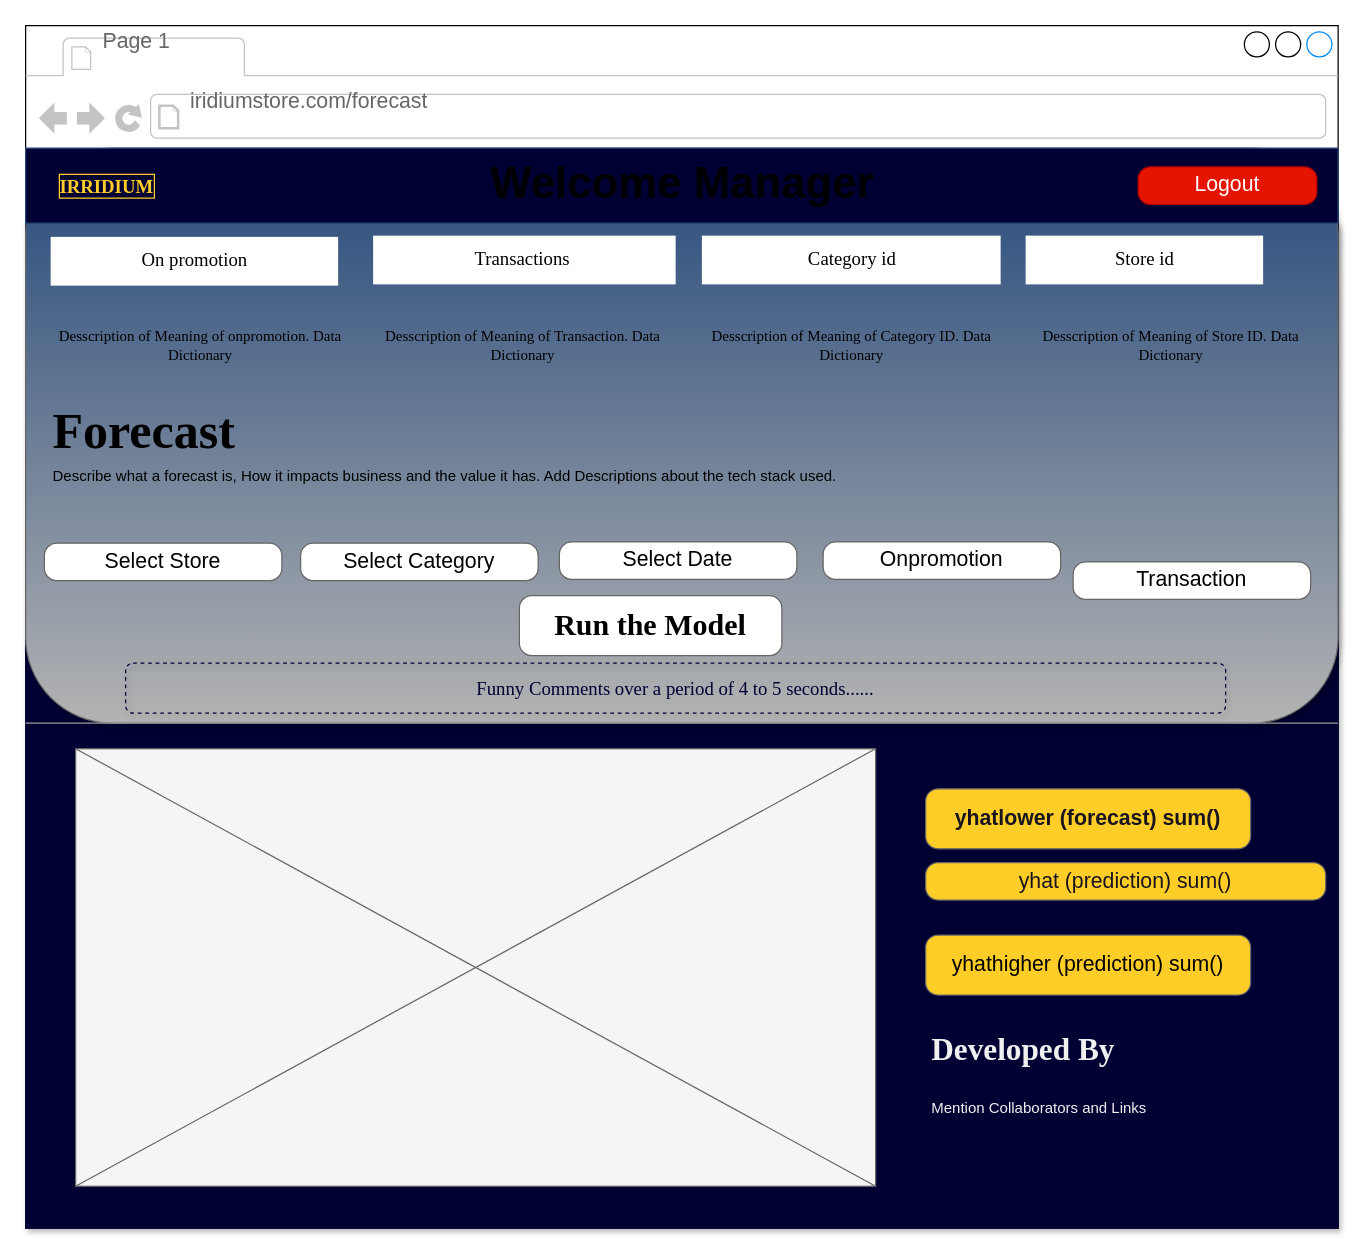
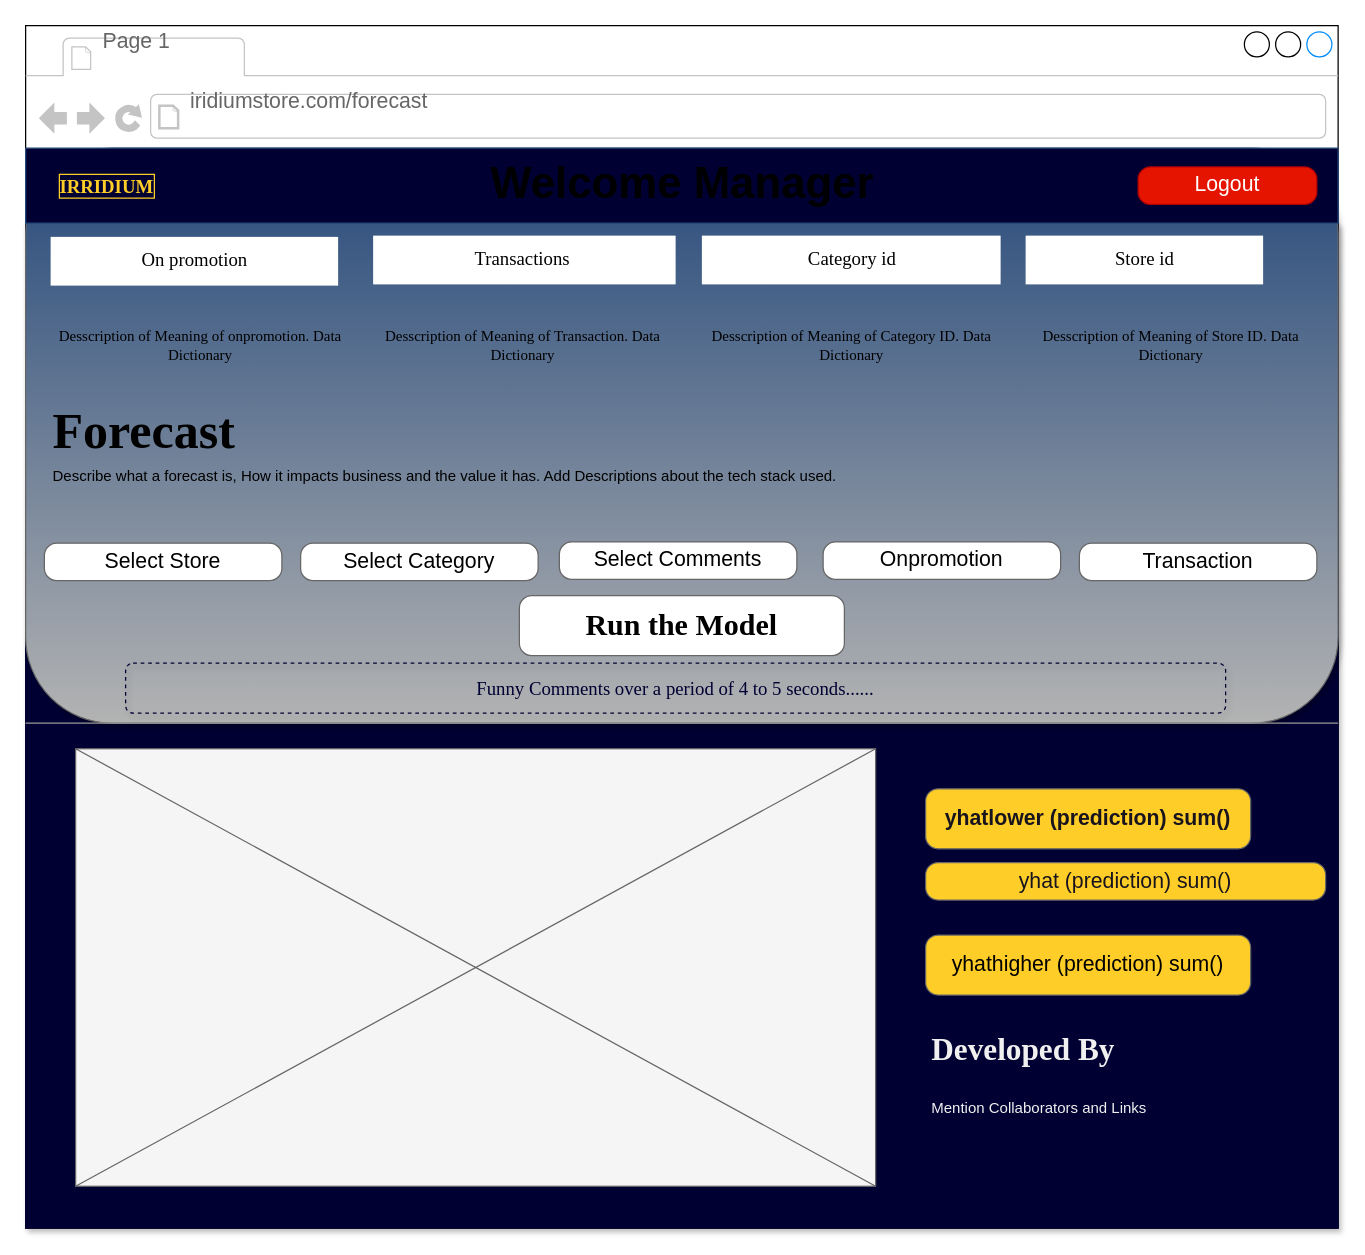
- <mxCell id="25" value="Select Date" style="strokeWidth=1;shadow=0;dashed=0;align=center;html=1;shape=mxgraph.mockup.buttons.button;strokeColor=#666666;mainText=;buttonStyle=round;fontSize=17;fontStyle=0;fillColor=default;whiteSpace=wrap;rounded=0;labelBackgroundColor=none;" parent="2" vertex="1"><mxGeometry x="427" y="413" width="190" height="30" as="geometry" /></mxCell>
+ <mxCell id="25" value="Select Comments" style="strokeWidth=1;shadow=0;dashed=0;align=center;html=1;shape=mxgraph.mockup.buttons.button;strokeColor=#666666;mainText=;buttonStyle=round;fontSize=17;fontStyle=0;fillColor=default;whiteSpace=wrap;rounded=0;labelBackgroundColor=none;" parent="2" vertex="1"><mxGeometry x="427" y="413" width="190" height="30" as="geometry" /></mxCell>
- <mxCell id="27" value="Transaction" style="strokeWidth=1;shadow=0;dashed=0;align=center;html=1;shape=mxgraph.mockup.buttons.button;strokeColor=#666666;mainText=;buttonStyle=round;fontSize=17;fontStyle=0;fillColor=default;whiteSpace=wrap;rounded=0;labelBackgroundColor=none;" parent="2" vertex="1"><mxGeometry x="838" y="429" width="190" height="30" as="geometry" /></mxCell>
+ <mxCell id="27" value="Transaction" style="strokeWidth=1;shadow=0;dashed=0;align=center;html=1;shape=mxgraph.mockup.buttons.button;strokeColor=#666666;mainText=;buttonStyle=round;fontSize=17;fontStyle=0;fillColor=default;whiteSpace=wrap;rounded=0;labelBackgroundColor=none;" parent="2" vertex="1"><mxGeometry x="843" y="414" width="190" height="30" as="geometry" /></mxCell>
- <mxCell id="22" value="Run the Model" style="strokeWidth=1;shadow=0;dashed=0;align=center;html=1;shape=mxgraph.mockup.buttons.button;strokeColor=#666666;mainText=;buttonStyle=round;fontSize=24;fontStyle=1;fillColor=default;whiteSpace=wrap;rounded=0;labelBackgroundColor=none;fontFamily=Verdana;" parent="2" vertex="1"><mxGeometry x="395" y="456" width="210" height="48" as="geometry" /></mxCell>
+ <mxCell id="22" value="Run the Model" style="strokeWidth=1;shadow=0;dashed=0;align=center;html=1;shape=mxgraph.mockup.buttons.button;strokeColor=#666666;mainText=;buttonStyle=round;fontSize=24;fontStyle=1;fillColor=default;whiteSpace=wrap;rounded=0;labelBackgroundColor=none;fontFamily=Verdana;" parent="2" vertex="1"><mxGeometry x="395" y="456" width="260" height="48" as="geometry" /></mxCell>
- <mxCell id="18" value="yhatlower (forecast) sum()" style="strokeWidth=1;shadow=0;dashed=0;align=center;html=1;shape=mxgraph.mockup.buttons.button;strokeColor=#666666;mainText=;buttonStyle=round;fontSize=17;fontStyle=1;fillColor=#ffcd28;whiteSpace=wrap;rounded=0;labelBackgroundColor=none;fontColor=#18141d;" parent="2" vertex="1"><mxGeometry x="720" y="610.5" width="260" height="48" as="geometry" /></mxCell>
+ <mxCell id="18" value="yhatlower (prediction) sum()" style="strokeWidth=1;shadow=0;dashed=0;align=center;html=1;shape=mxgraph.mockup.buttons.button;strokeColor=#666666;mainText=;buttonStyle=round;fontSize=17;fontStyle=1;fillColor=#ffcd28;whiteSpace=wrap;rounded=0;labelBackgroundColor=none;fontColor=#18141d;" parent="2" vertex="1"><mxGeometry x="720" y="610.5" width="260" height="48" as="geometry" /></mxCell>
